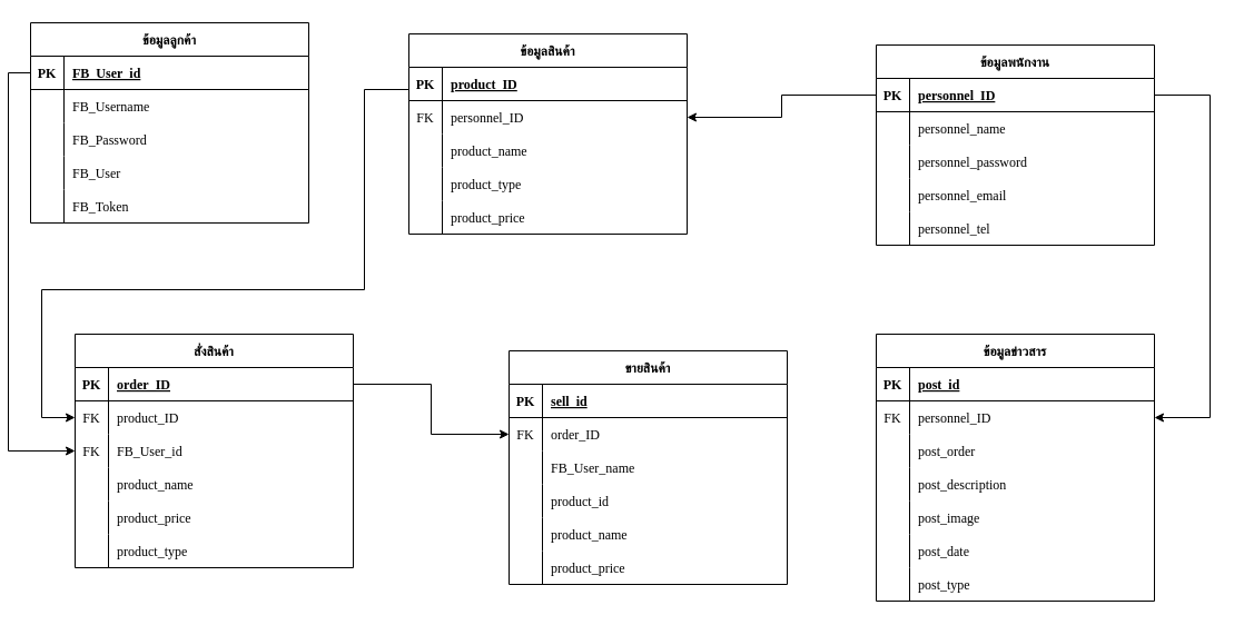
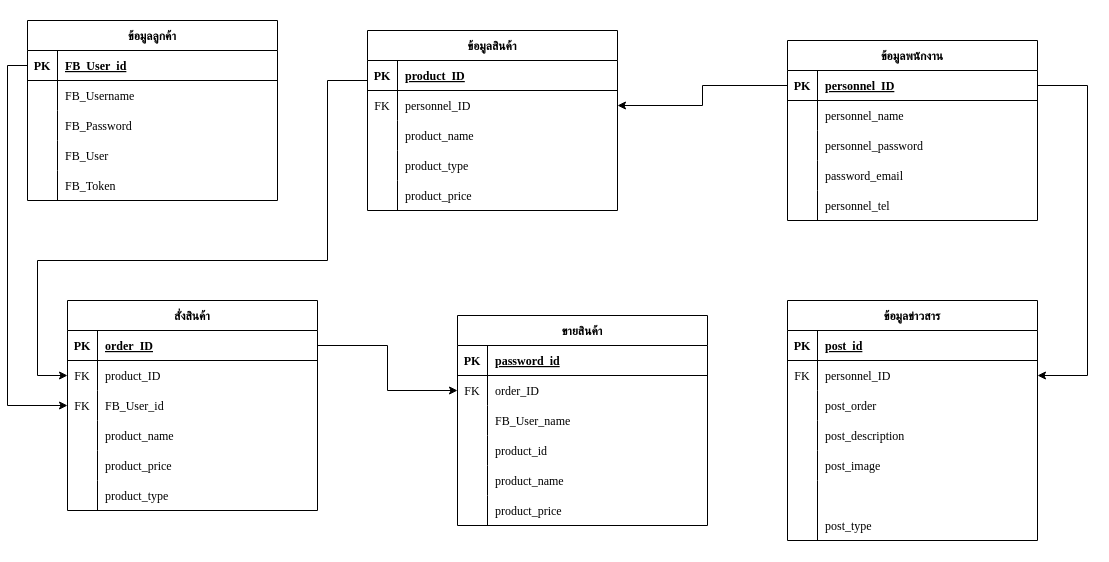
- <mxCell id="32" value="personnel_email" style="shape=partialRectangle;overflow=hidden;connectable=0;fillColor=none;top=0;left=0;bottom=0;right=0;align=left;spacingLeft=6;fontFamily=Sarabun;fontSource=https%3A%2F%2Ffonts.googleapis.com%2Fcss%3Ffamily%3DSarabun;" parent="30" vertex="1"><mxGeometry x="30" width="220" height="30" as="geometry"><mxRectangle width="220" height="30" as="alternateBounds" /></mxGeometry></mxCell>
+ <mxCell id="32" value="password_email" style="shape=partialRectangle;overflow=hidden;connectable=0;fillColor=none;top=0;left=0;bottom=0;right=0;align=left;spacingLeft=6;fontFamily=Sarabun;fontSource=https%3A%2F%2Ffonts.googleapis.com%2Fcss%3Ffamily%3DSarabun;" parent="30" vertex="1"><mxGeometry x="30" width="220" height="30" as="geometry"><mxRectangle width="220" height="30" as="alternateBounds" /></mxGeometry></mxCell>
- <mxCell id="97" value="sell_id" style="shape=partialRectangle;overflow=hidden;connectable=0;fillColor=none;top=0;left=0;bottom=0;right=0;align=left;spacingLeft=6;fontStyle=5;fontFamily=Sarabun;fontSource=https%3A%2F%2Ffonts.googleapis.com%2Fcss%3Ffamily%3DSarabun;" parent="95" vertex="1"><mxGeometry x="30" width="220" height="30" as="geometry"><mxRectangle width="220" height="30" as="alternateBounds" /></mxGeometry></mxCell>
+ <mxCell id="97" value="password_id" style="shape=partialRectangle;overflow=hidden;connectable=0;fillColor=none;top=0;left=0;bottom=0;right=0;align=left;spacingLeft=6;fontStyle=5;fontFamily=Sarabun;fontSource=https%3A%2F%2Ffonts.googleapis.com%2Fcss%3Ffamily%3DSarabun;" parent="95" vertex="1"><mxGeometry x="30" width="220" height="30" as="geometry"><mxRectangle width="220" height="30" as="alternateBounds" /></mxGeometry></mxCell>
- <mxCell id="71" value="post_date" style="shape=partialRectangle;overflow=hidden;connectable=0;fillColor=none;top=0;left=0;bottom=0;right=0;align=left;spacingLeft=6;fontFamily=Sarabun;fontSource=https%3A%2F%2Ffonts.googleapis.com%2Fcss%3Ffamily%3DSarabun;" parent="69" vertex="1"><mxGeometry x="30" width="220" height="30" as="geometry"><mxRectangle width="220" height="30" as="alternateBounds" /></mxGeometry></mxCell>
